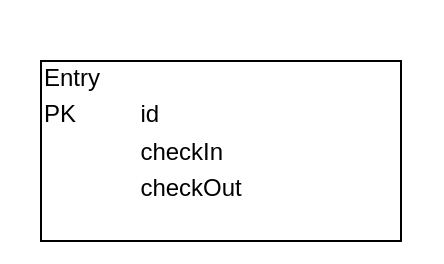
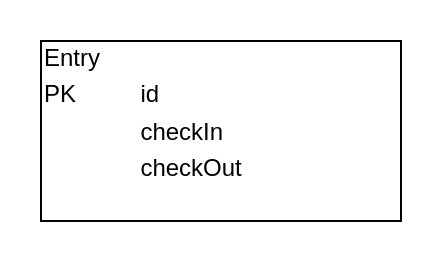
- <mxCell id="2" value="&lt;div style=&quot;box-sizing: border-box ; width: 100% ; padding: 2px&quot;&gt;Entry&lt;/div&gt;&lt;table style=&quot;width: 100% ; font-size: 1em&quot; cellpadding=&quot;2&quot; cellspacing=&quot;0&quot;&gt;&lt;tbody&gt;&lt;tr&gt;&lt;td&gt;PK&lt;/td&gt;&lt;td&gt;id&lt;/td&gt;&lt;/tr&gt;&lt;tr&gt;&lt;td&gt;&lt;/td&gt;&lt;td&gt;checkIn&lt;/td&gt;&lt;/tr&gt;&lt;tr&gt;&lt;td&gt;&lt;/td&gt;&lt;td&gt;checkOut&lt;br&gt;&lt;/td&gt;&lt;/tr&gt;&lt;/tbody&gt;&lt;/table&gt;" style="verticalAlign=top;align=left;overflow=fill;html=1;labelBackgroundColor=none;" vertex="1" parent="1"><mxGeometry x="20" y="30" width="180" height="90" as="geometry" /></mxCell>
+ <mxCell id="2" value="&lt;div style=&quot;box-sizing: border-box ; width: 100% ; padding: 2px&quot;&gt;Entry&lt;/div&gt;&lt;table style=&quot;width: 100% ; font-size: 1em&quot; cellpadding=&quot;2&quot; cellspacing=&quot;0&quot;&gt;&lt;tbody&gt;&lt;tr&gt;&lt;td&gt;PK&lt;/td&gt;&lt;td&gt;id&lt;/td&gt;&lt;/tr&gt;&lt;tr&gt;&lt;td&gt;&lt;/td&gt;&lt;td&gt;checkIn&lt;/td&gt;&lt;/tr&gt;&lt;tr&gt;&lt;td&gt;&lt;/td&gt;&lt;td&gt;checkOut&lt;br&gt;&lt;/td&gt;&lt;/tr&gt;&lt;/tbody&gt;&lt;/table&gt;" style="verticalAlign=top;align=left;overflow=fill;html=1;labelBackgroundColor=none;" vertex="1" parent="1"><mxGeometry x="20" y="20" width="180" height="90" as="geometry" /></mxCell>
